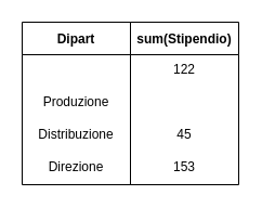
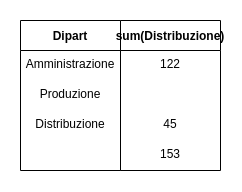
- <mxCell id="10" value="sum(Stipendio)" style="swimlane;startSize=30;fontStyle=1" parent="1" vertex="1"><mxGeometry x="120" y="20" width="100" height="150" as="geometry" /></mxCell>
+ <mxCell id="10" value="sum(Distribuzione)" style="swimlane;startSize=30;fontStyle=1" parent="1" vertex="1"><mxGeometry x="120" y="20" width="100" height="150" as="geometry" /></mxCell>
+ <mxCell id="3" value="Amministrazione" style="text;strokeColor=none;fillColor=none;spacingLeft=4;spacingRight=4;overflow=hidden;rotatable=0;points=[[0,0.5],[1,0.5]];portConstraint=eastwest;fontSize=12;align=center;" parent="2" vertex="1"><mxGeometry y="30" width="100" height="30" as="geometry" /></mxCell>
- <mxCell id="8" value="Direzione" style="text;strokeColor=none;fillColor=none;spacingLeft=4;spacingRight=4;overflow=hidden;rotatable=0;points=[[0,0.5],[1,0.5]];portConstraint=eastwest;fontSize=12;align=center;" parent="2" vertex="1"><mxGeometry y="120" width="100" height="30" as="geometry" /></mxCell>
